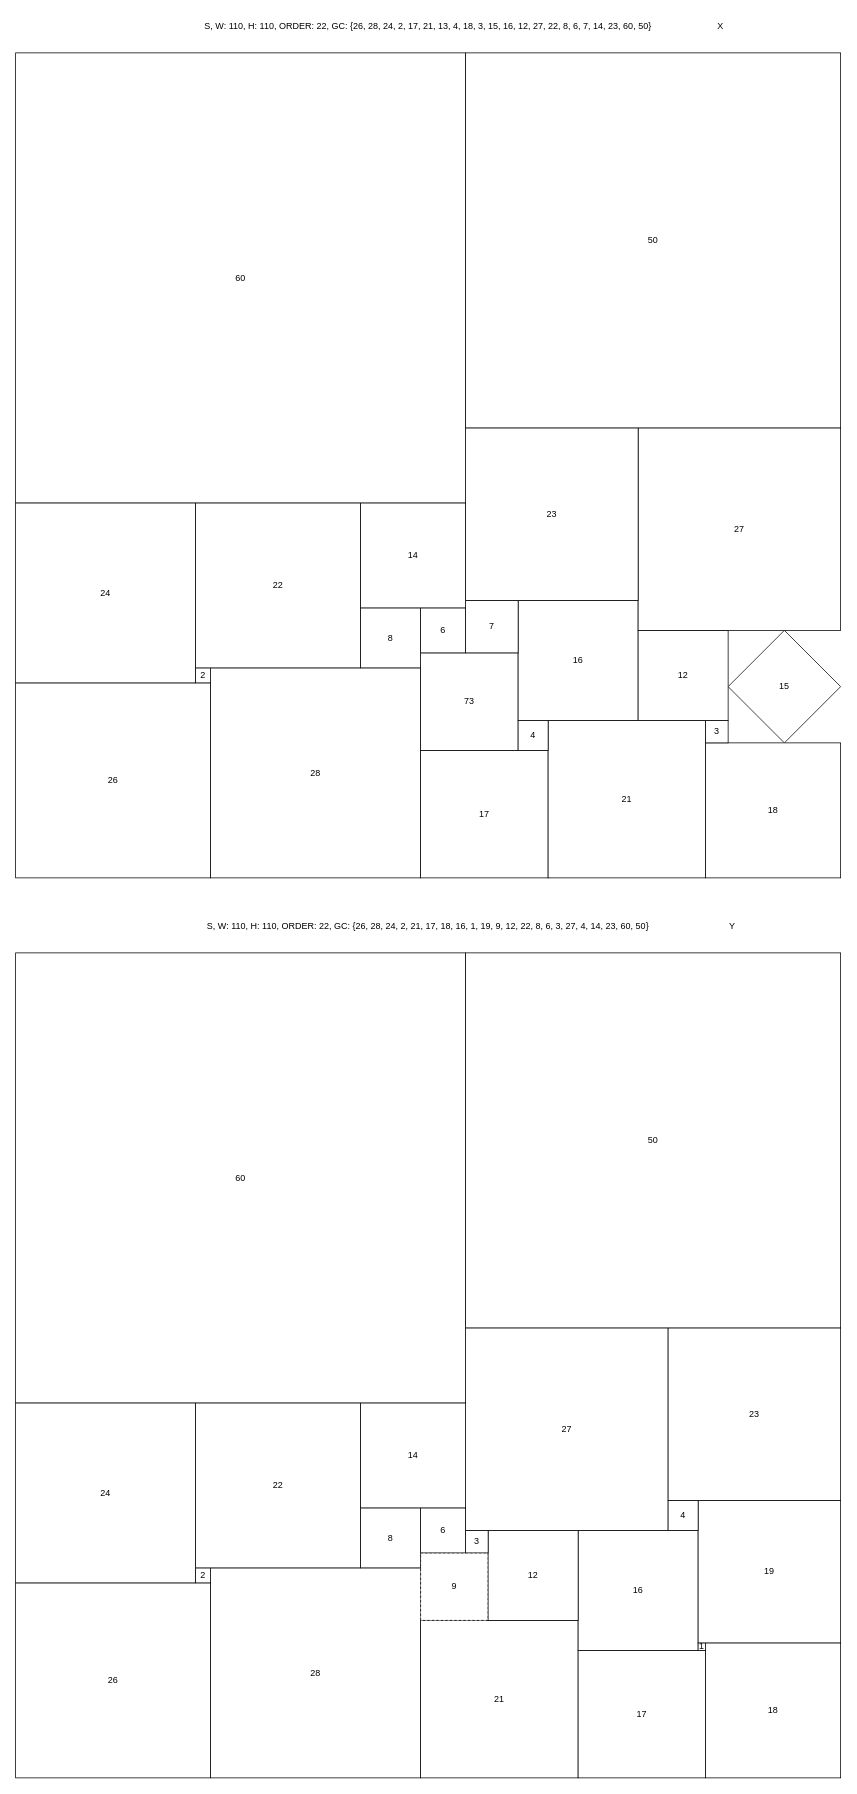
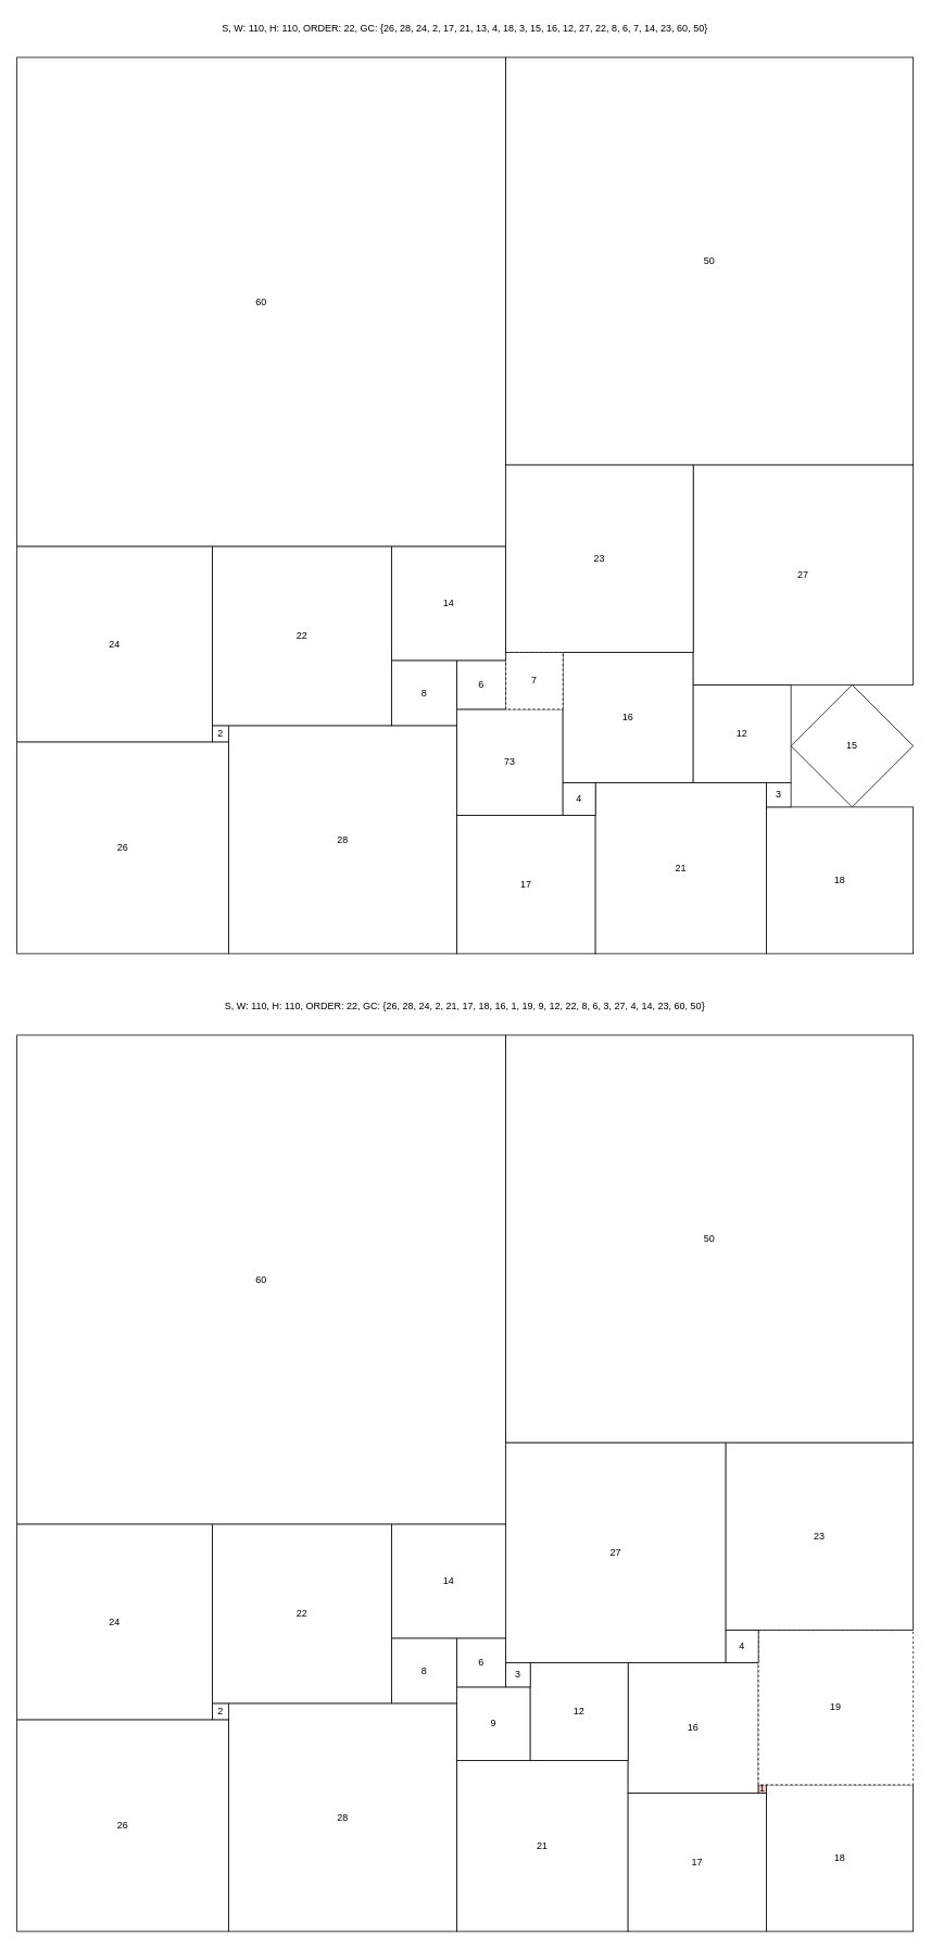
- <mxCell id="50" value="X" style="text;html=1;strokeColor=none;fillColor=none;align=center;verticalAlign=middle;whiteSpace=wrap;rounded=0;" parent="1" vertex="1"><mxGeometry x="930" width="60" height="30" as="geometry" y="20" /></mxCell>
- <mxCell id="22" value="7" style="rounded=0;whiteSpace=wrap;html=1;" parent="4" vertex="1"><mxGeometry x="600" y="730" width="70" height="70" as="geometry" /></mxCell>
+ <mxCell id="22" value="7" style="rounded=0;whiteSpace=wrap;html=1;dashed=1;" parent="4" vertex="1"><mxGeometry x="600" y="730" width="70" height="70" as="geometry" /></mxCell>
- <mxCell id="51" value="Y" style="text;html=1;align=center;verticalAlign=middle;resizable=0;points=[];autosize=1;strokeColor=none;fillColor=none;" parent="1" vertex="1"><mxGeometry x="960" y="1220" width="30" height="30" as="geometry" /></mxCell>
- <mxCell id="37" value="19" style="rounded=0;whiteSpace=wrap;html=1;" parent="27" vertex="1"><mxGeometry x="910" y="730" width="190" height="190" as="geometry" /></mxCell>
+ <mxCell id="37" value="19" style="rounded=0;whiteSpace=wrap;html=1;dashed=1;" parent="27" vertex="1"><mxGeometry x="910" y="730" width="190" height="190" as="geometry" /></mxCell>
- <mxCell id="38" value="9" style="rounded=0;whiteSpace=wrap;html=1;dashed=1;" parent="27" vertex="1"><mxGeometry x="540" y="800" width="90" height="90" as="geometry" /></mxCell>
+ <mxCell id="38" value="9" style="rounded=0;whiteSpace=wrap;html=1;" parent="27" vertex="1"><mxGeometry x="540" y="800" width="90" height="90" as="geometry" /></mxCell>
- <mxCell id="36" value="1" style="rounded=0;whiteSpace=wrap;html=1;" parent="27" vertex="1"><mxGeometry x="910" y="920" width="10" height="10" as="geometry" /></mxCell>
+ <mxCell id="36" value="1" style="rounded=0;whiteSpace=wrap;html=1;fillColor=#f8cecc;" parent="27" vertex="1"><mxGeometry x="910" y="920" width="10" height="10" as="geometry" /></mxCell>
